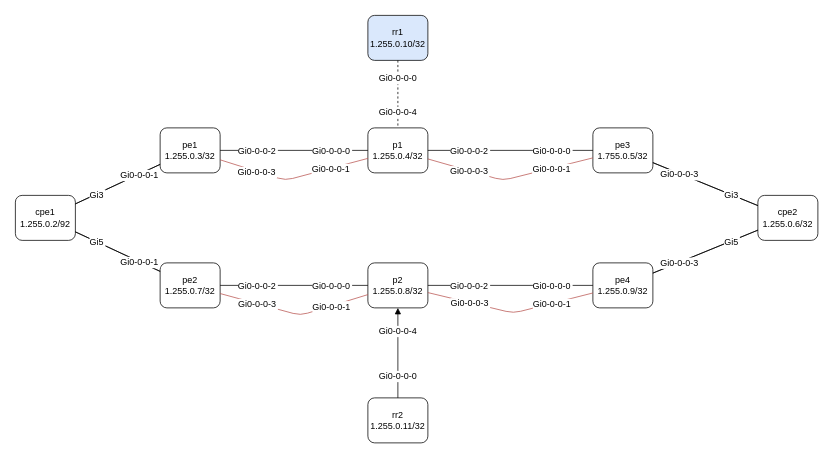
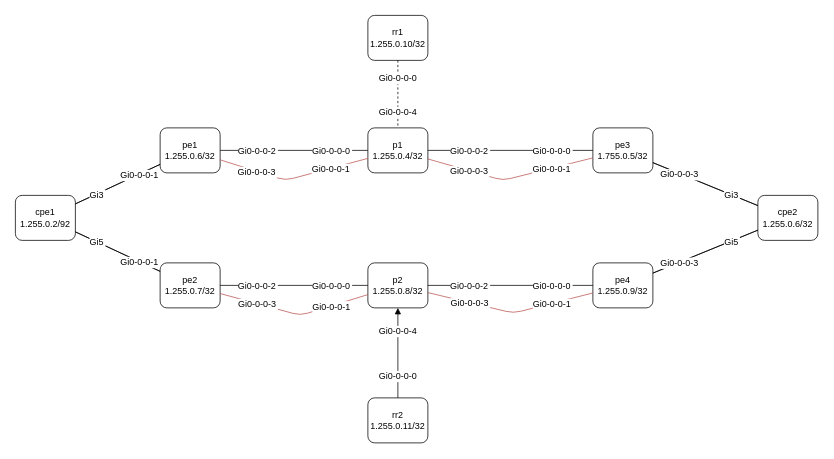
- <mxCell id="58" value="rr1 1.255.0.10/32" style="rounded=1;whiteSpace=wrap;html=1;fillColor=#dae8fc;" parent="1" vertex="1"><mxGeometry x="490" y="20" width="80" height="60" as="geometry" /></mxCell>
+ <mxCell id="58" value="rr1 1.255.0.10/32" style="rounded=1;whiteSpace=wrap;html=1;" parent="1" vertex="1"><mxGeometry x="490" y="20" width="80" height="60" as="geometry" /></mxCell>
- <mxCell id="3" value="pe1 1.255.0.3/32" style="rounded=1;whiteSpace=wrap;html=1;" parent="1" vertex="1"><mxGeometry x="213" y="170" width="80" height="60" as="geometry" /></mxCell>
+ <mxCell id="3" value="pe1 1.255.0.6/32" style="rounded=1;whiteSpace=wrap;html=1;" parent="1" vertex="1"><mxGeometry x="213" y="170" width="80" height="60" as="geometry" /></mxCell>
